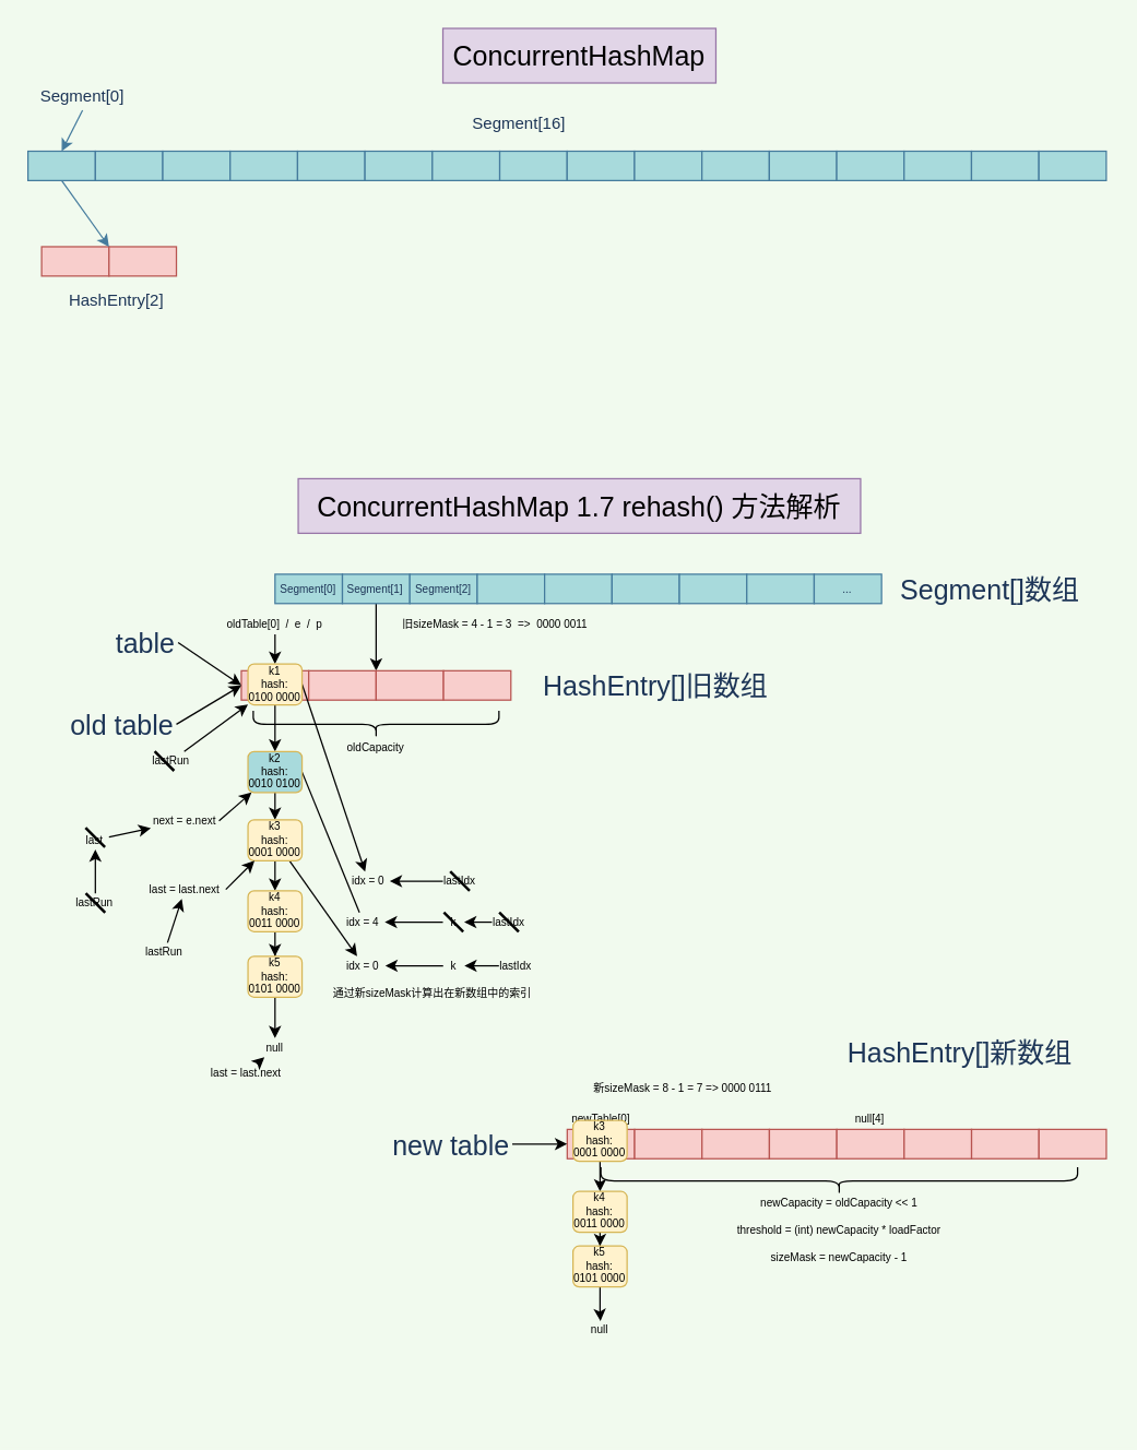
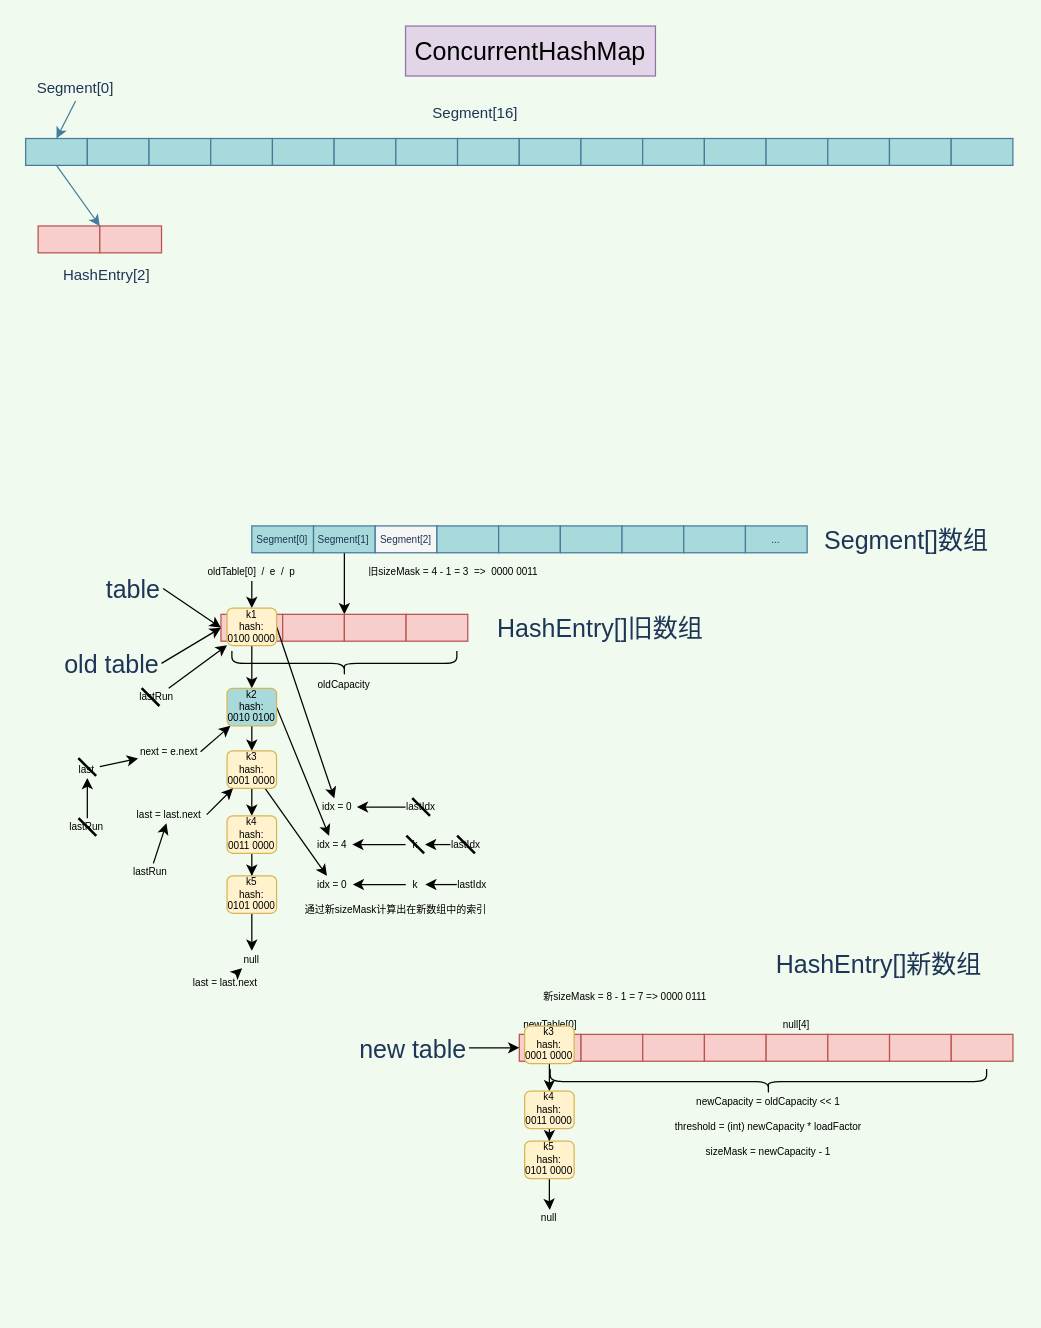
- <mxCell id="27" value="ConcurrentHashMap 1.7&amp;nbsp;rehash()&amp;nbsp;方法解析" style="text;html=1;strokeColor=#9673a6;fillColor=#e1d5e7;align=center;verticalAlign=middle;whiteSpace=wrap;rounded=0;sketch=0;fontSize=20;" parent="1" vertex="1"><mxGeometry x="218" y="350" width="412" height="40" as="geometry" /></mxCell>
- <mxCell id="31" value="&lt;span style=&quot;font-size: 8px&quot;&gt;Segment[2]&lt;/span&gt;" style="rounded=0;whiteSpace=wrap;html=1;fillColor=#A8DADC;strokeColor=#457B9D;fontColor=#1D3557;fontSize=8;" parent="1" vertex="1"><mxGeometry x="299.751" y="420" width="49.371" height="21.5" as="geometry" /></mxCell>
+ <mxCell id="31" value="&lt;span style=&quot;font-size: 8px&quot;&gt;Segment[2]&lt;/span&gt;" style="rounded=0;whiteSpace=wrap;html=1;fillColor=#f5f5f5;strokeColor=#457B9D;fontColor=#1D3557;fontSize=8;" parent="1" vertex="1"><mxGeometry x="299.751" y="420" width="49.371" height="21.5" as="geometry" /></mxCell>
- <mxCell id="67" style="edgeStyle=none;rounded=0;orthogonalLoop=1;jettySize=auto;html=1;exitX=1;exitY=0.5;exitDx=0;exitDy=0;fontSize=8;endArrow=none;" parent="1" source="68" target="83" edge="1"><mxGeometry relative="1" as="geometry"><mxPoint x="370" y="650" as="targetPoint" /></mxGeometry></mxCell>
+ <mxCell id="67" style="edgeStyle=none;rounded=0;orthogonalLoop=1;jettySize=auto;html=1;exitX=1;exitY=0.5;exitDx=0;exitDy=0;fontSize=8;" parent="1" source="68" target="83" edge="1"><mxGeometry relative="1" as="geometry"><mxPoint x="370" y="650" as="targetPoint" /></mxGeometry></mxCell>
